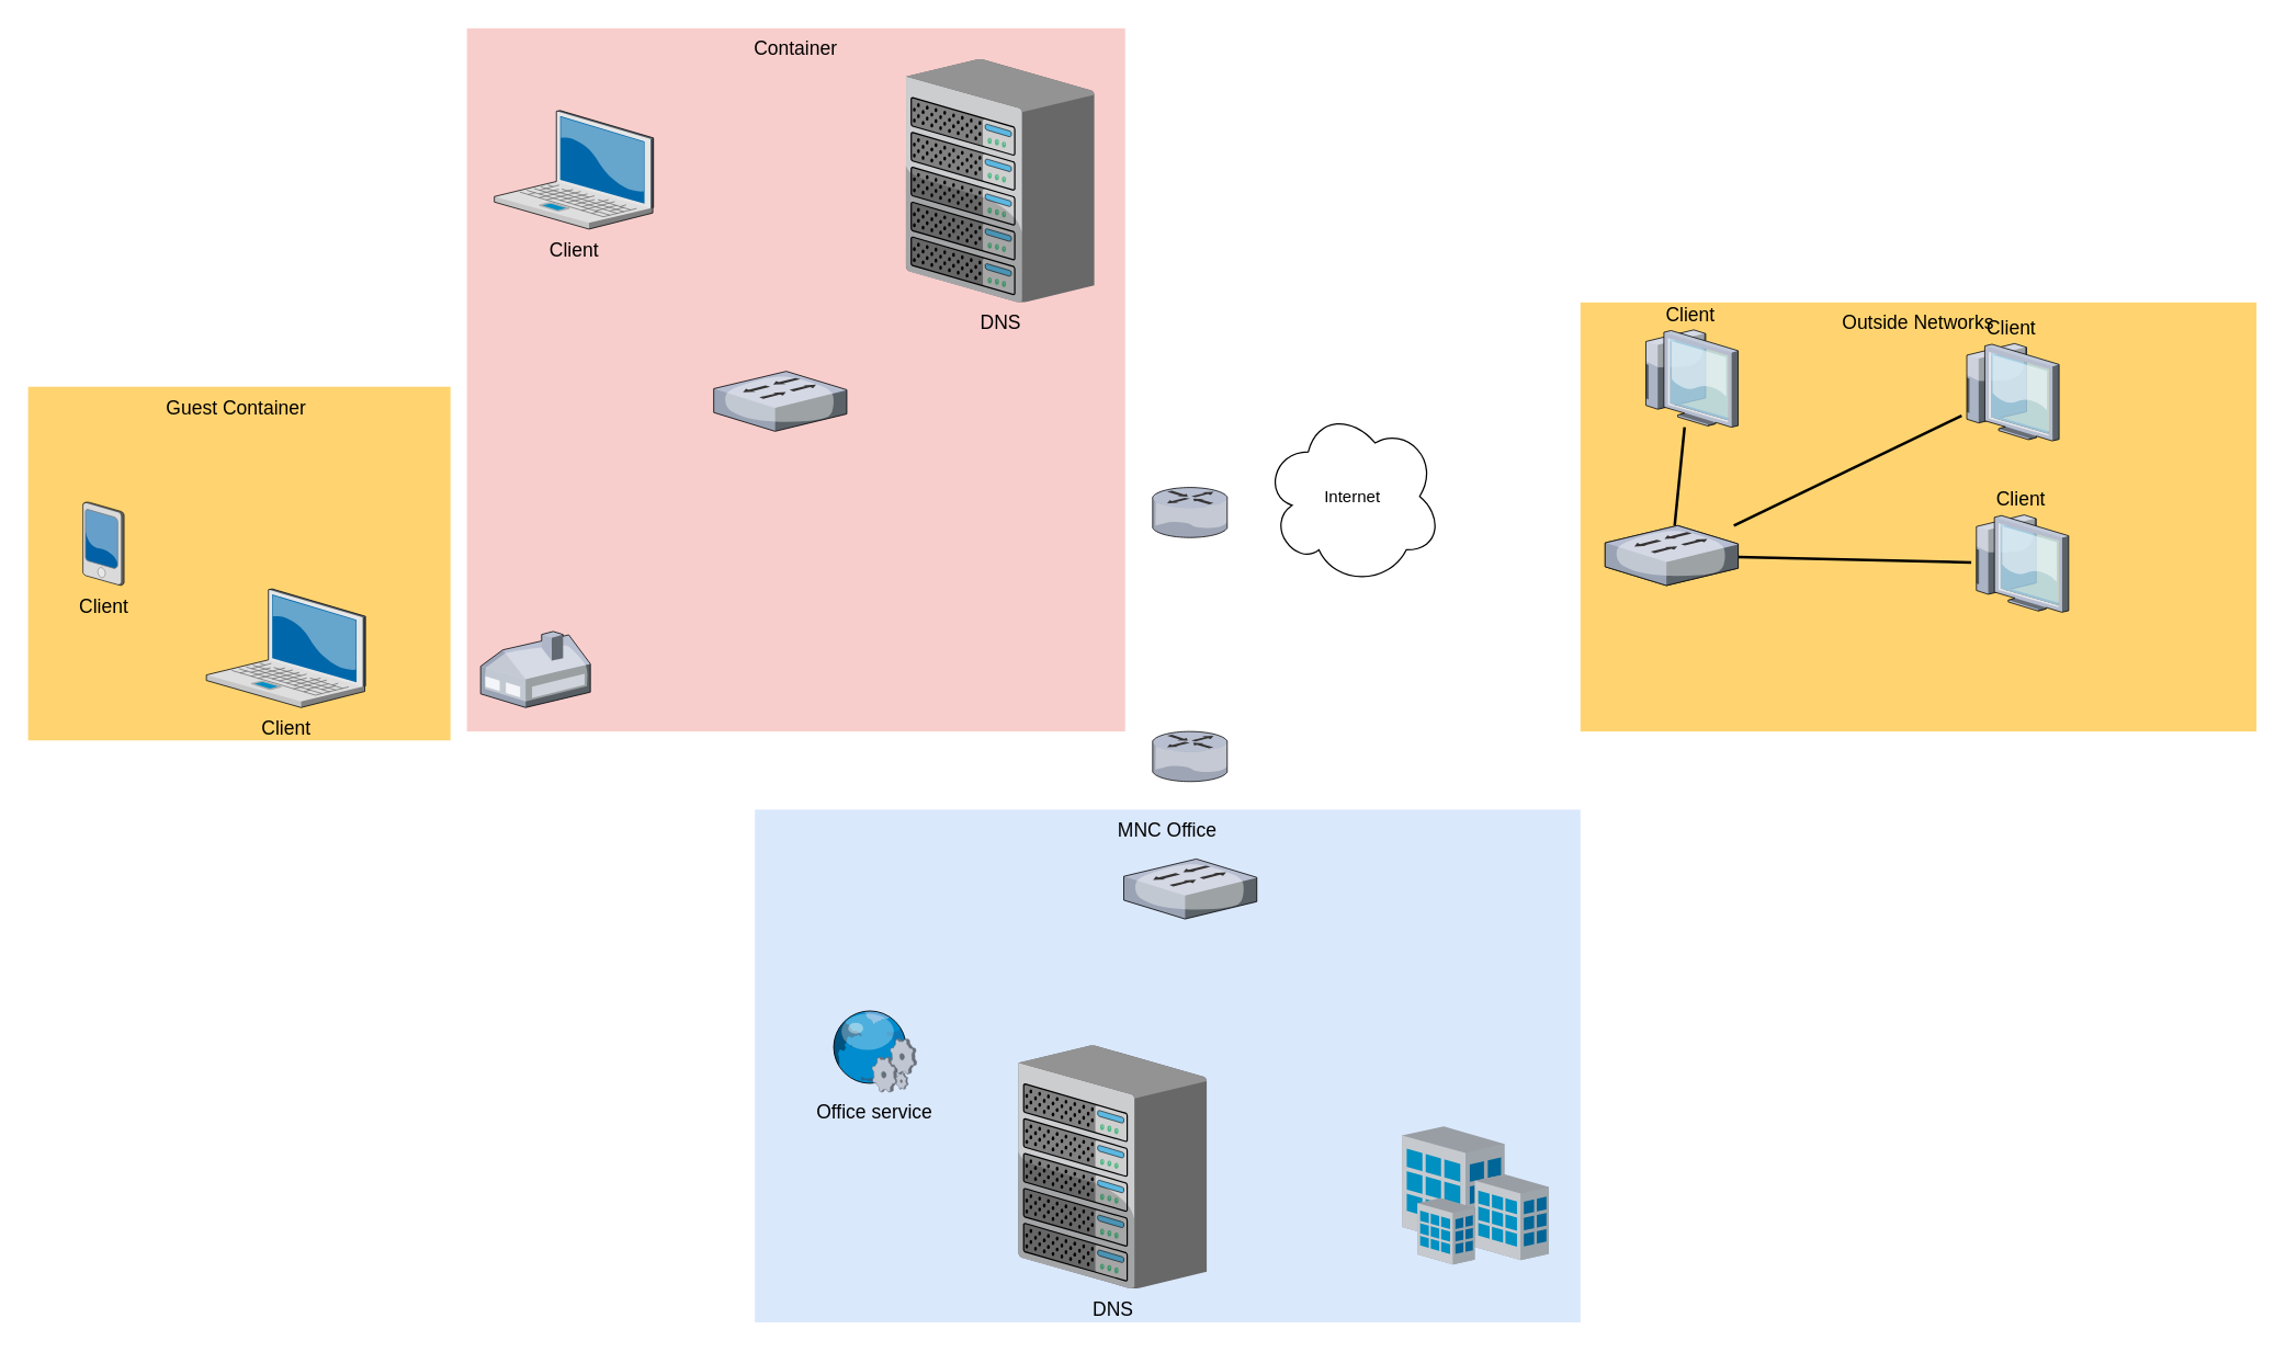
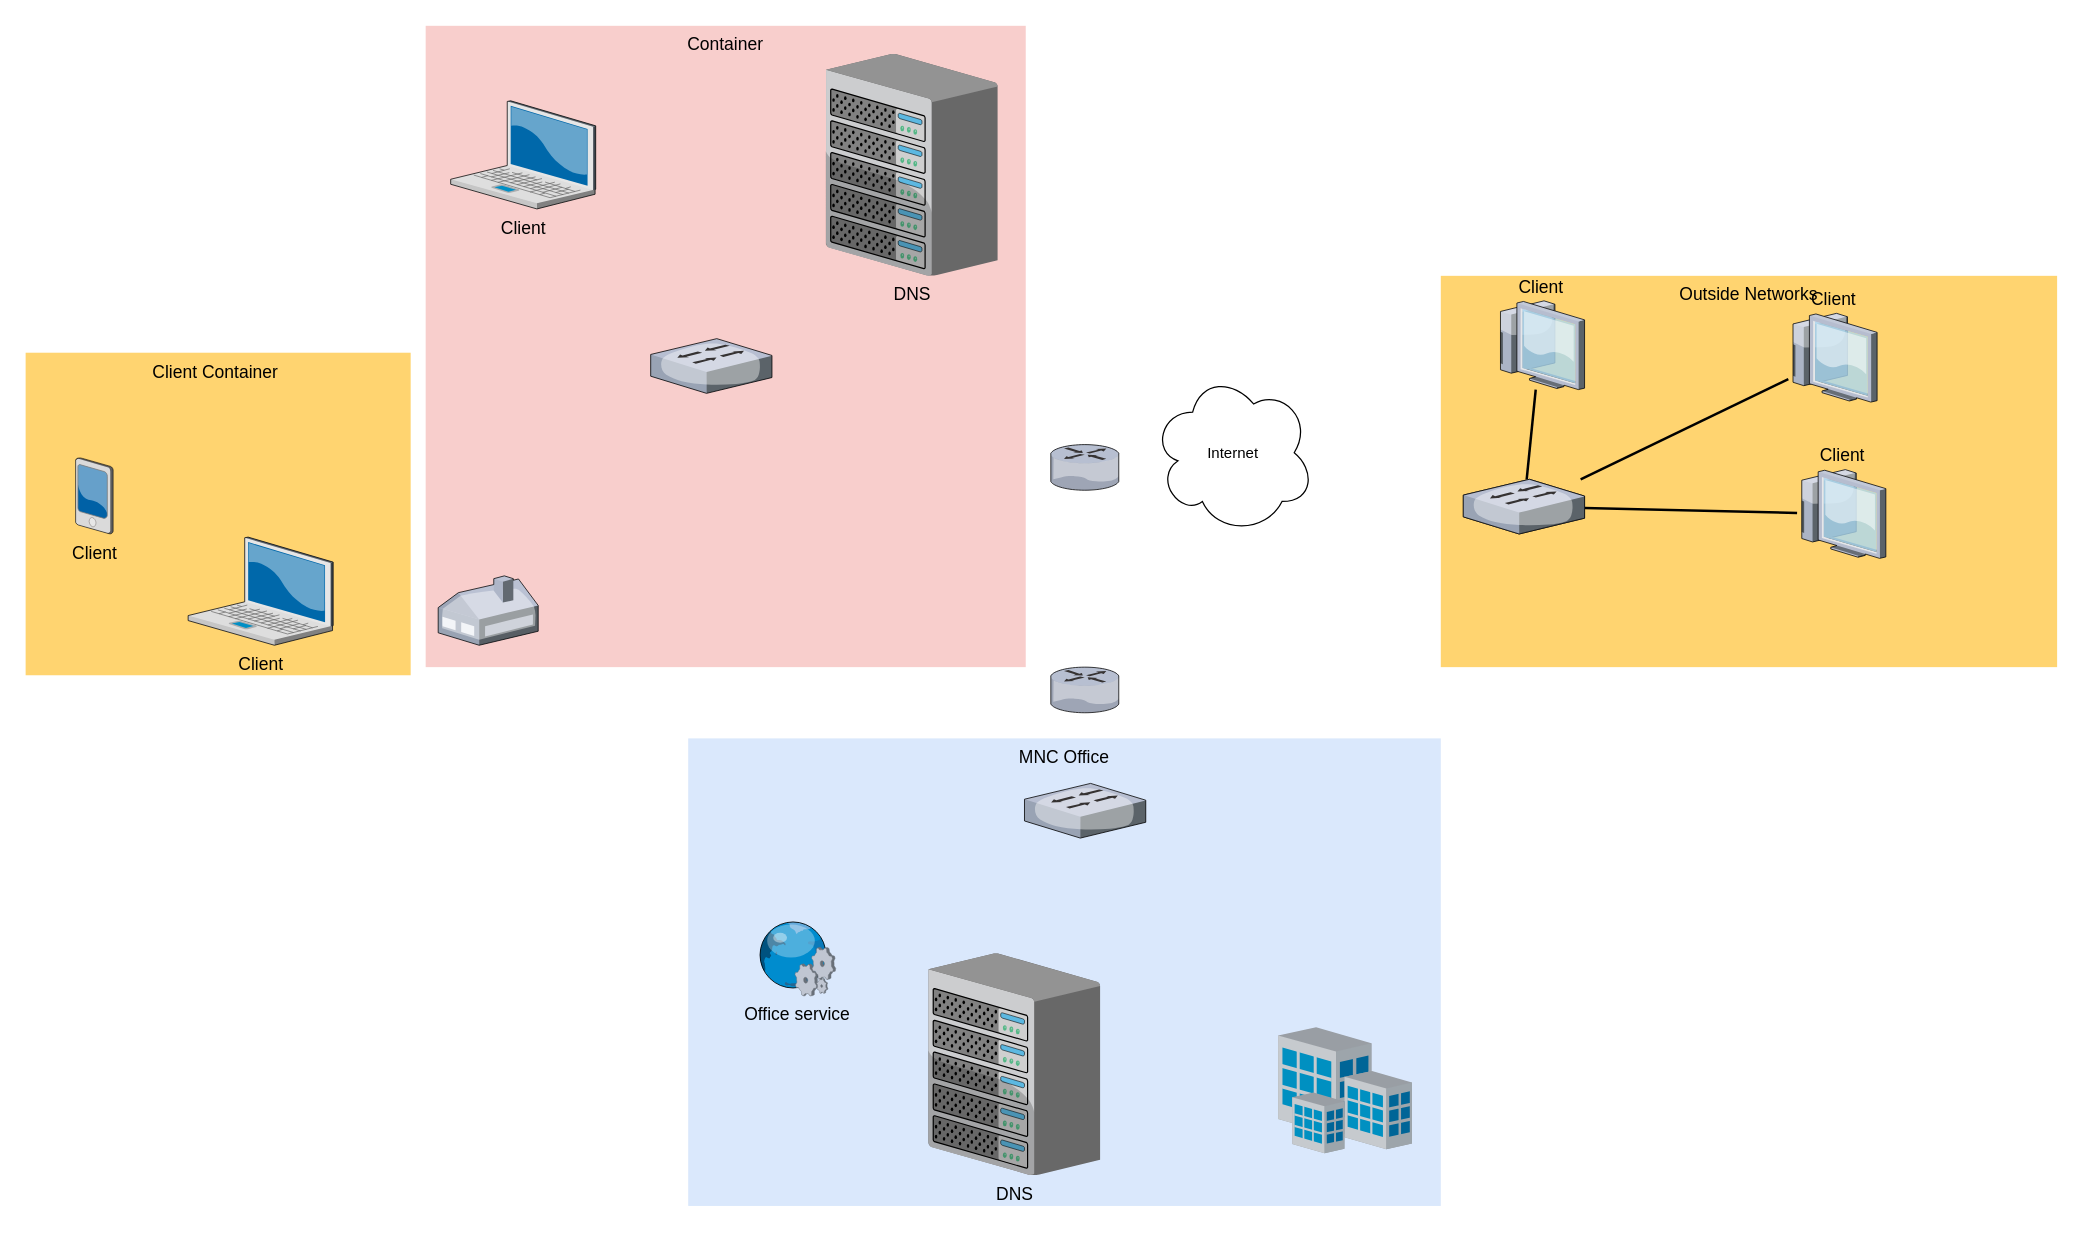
- <mxCell id="24" value="Guest Container&amp;nbsp;" style="whiteSpace=wrap;html=1;fillColor=#FFD470;gradientColor=none;fontSize=14;strokeColor=none;verticalAlign=top;" vertex="1" parent="1"><mxGeometry x="20" y="281.5" width="308" height="258" as="geometry" /></mxCell>
+ <mxCell id="24" value="Client Container&amp;nbsp;" style="whiteSpace=wrap;html=1;fillColor=#FFD470;gradientColor=none;fontSize=14;strokeColor=none;verticalAlign=top;" vertex="1" parent="1"><mxGeometry x="20" y="281.5" width="308" height="258" as="geometry" /></mxCell>
